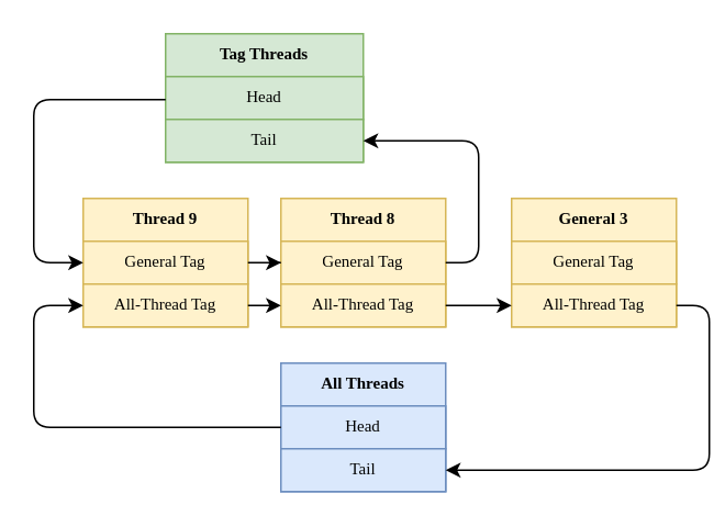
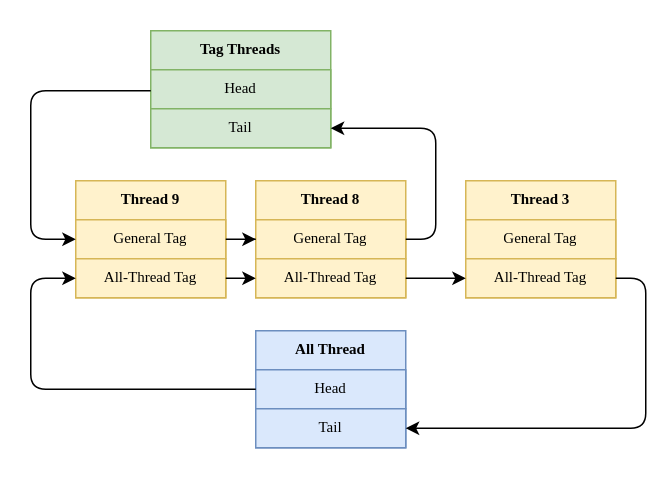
- <mxCell id="8" value="General 3" style="swimlane;fontStyle=1;align=center;verticalAlign=top;childLayout=stackLayout;horizontal=1;startSize=26;horizontalStack=0;resizeParent=1;resizeParentMax=0;resizeLast=0;collapsible=1;marginBottom=0;whiteSpace=wrap;html=1;fontFamily=Verdana;fontSize=10;fillColor=#fff2cc;strokeColor=#d6b656;movable=0;resizable=0;rotatable=0;deletable=0;editable=0;connectable=0;" parent="1" vertex="1"><mxGeometry x="310" y="120" width="100" height="78" as="geometry" /></mxCell>
+ <mxCell id="8" value="Thread 3" style="swimlane;fontStyle=1;align=center;verticalAlign=top;childLayout=stackLayout;horizontal=1;startSize=26;horizontalStack=0;resizeParent=1;resizeParentMax=0;resizeLast=0;collapsible=1;marginBottom=0;whiteSpace=wrap;html=1;fontFamily=Verdana;fontSize=10;fillColor=#fff2cc;strokeColor=#d6b656;movable=0;resizable=0;rotatable=0;deletable=0;editable=0;connectable=0;" parent="1" vertex="1"><mxGeometry x="310" y="120" width="100" height="78" as="geometry" /></mxCell>
- <mxCell id="14" value="All Threads" style="swimlane;fontStyle=1;align=center;verticalAlign=top;childLayout=stackLayout;horizontal=1;startSize=26;horizontalStack=0;resizeParent=1;resizeParentMax=0;resizeLast=0;collapsible=1;marginBottom=0;whiteSpace=wrap;html=1;fontFamily=Verdana;fontSize=10;fillColor=#dae8fc;strokeColor=#6c8ebf;movable=0;resizable=0;rotatable=0;deletable=0;editable=0;connectable=0;" parent="1" vertex="1"><mxGeometry x="170" y="220" width="100" height="78" as="geometry" /></mxCell>
+ <mxCell id="14" value="All Thread" style="swimlane;fontStyle=1;align=center;verticalAlign=top;childLayout=stackLayout;horizontal=1;startSize=26;horizontalStack=0;resizeParent=1;resizeParentMax=0;resizeLast=0;collapsible=1;marginBottom=0;whiteSpace=wrap;html=1;fontFamily=Verdana;fontSize=10;fillColor=#dae8fc;strokeColor=#6c8ebf;movable=0;resizable=0;rotatable=0;deletable=0;editable=0;connectable=0;" parent="1" vertex="1"><mxGeometry x="170" y="220" width="100" height="78" as="geometry" /></mxCell>
